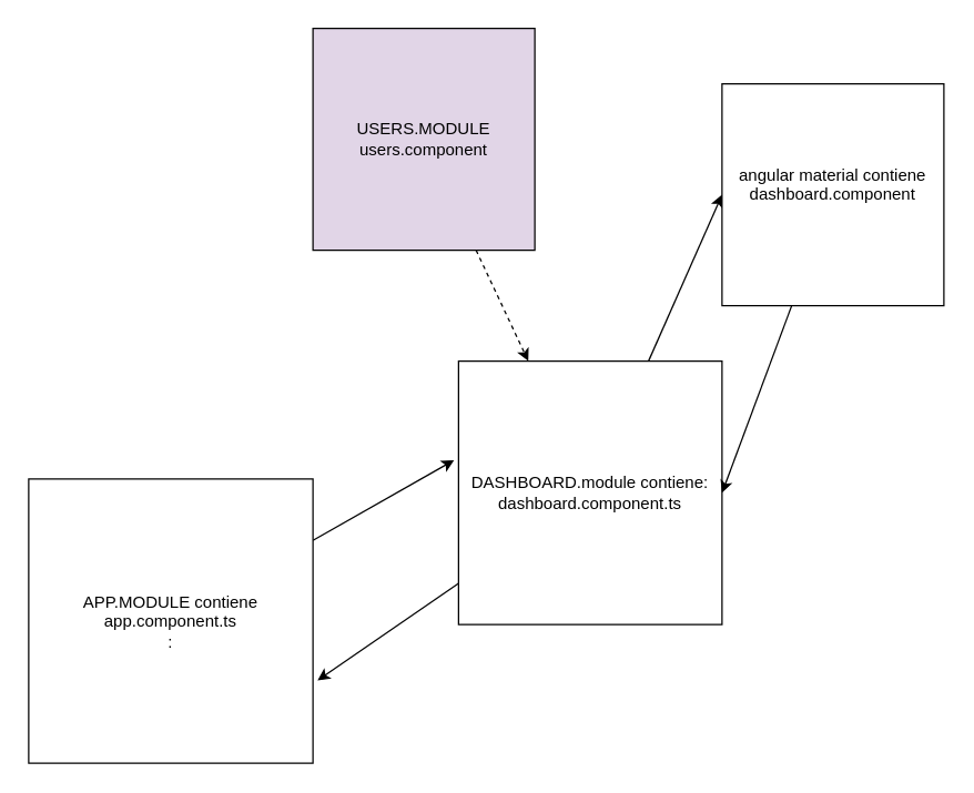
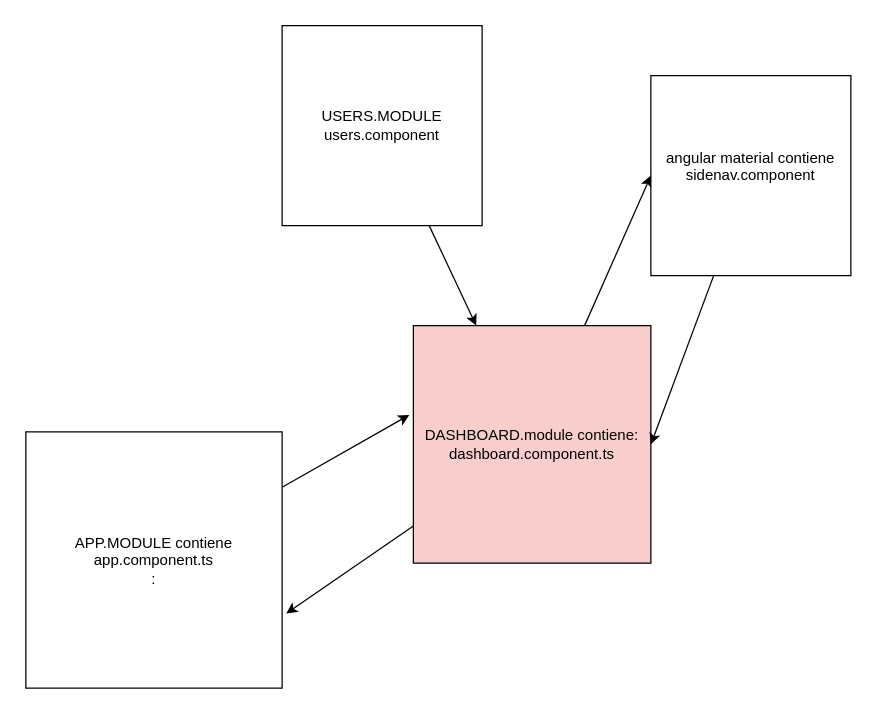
- <mxCell id="10" value="USERS.MODULE users.component&lt;br&gt;" style="whiteSpace=wrap;html=1;aspect=fixed;fillColor=#e1d5e7;" vertex="1" parent="1"><mxGeometry x="225" y="20" width="160" height="160" as="geometry" /></mxCell>
+ <mxCell id="10" value="USERS.MODULE users.component&lt;br&gt;" style="whiteSpace=wrap;html=1;aspect=fixed;" vertex="1" parent="1"><mxGeometry x="225" y="20" width="160" height="160" as="geometry" /></mxCell>
- <mxCell id="8" value="angular material contiene dashboard.component&lt;br&gt;&lt;br&gt;" style="whiteSpace=wrap;html=1;aspect=fixed;" parent="1" vertex="1"><mxGeometry x="520" y="60" width="160" height="160" as="geometry" /></mxCell>
+ <mxCell id="8" value="angular material contiene sidenav.component&lt;br&gt;&lt;br&gt;" style="whiteSpace=wrap;html=1;aspect=fixed;" parent="1" vertex="1"><mxGeometry x="520" y="60" width="160" height="160" as="geometry" /></mxCell>
- <mxCell id="9" value="" style="edgeStyle=none;html=1;dashed=1;" edge="1" parent="1" source="10" target="6"><mxGeometry relative="1" as="geometry" /></mxCell>
+ <mxCell id="9" value="" style="edgeStyle=none;html=1;" edge="1" parent="1" source="10" target="6"><mxGeometry relative="1" as="geometry" /></mxCell>
- <mxCell id="6" value="DASHBOARD.module contiene: dashboard.component.ts" style="whiteSpace=wrap;html=1;aspect=fixed;" parent="1" vertex="1"><mxGeometry x="330" y="260" width="190" height="190" as="geometry" /></mxCell>
+ <mxCell id="6" value="DASHBOARD.module contiene: dashboard.component.ts" style="whiteSpace=wrap;html=1;aspect=fixed;fillColor=#f8cecc;" parent="1" vertex="1"><mxGeometry x="330" y="260" width="190" height="190" as="geometry" /></mxCell>
